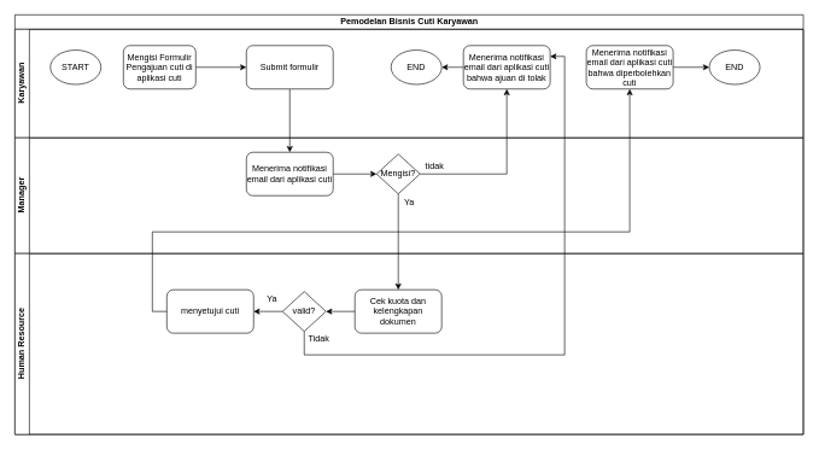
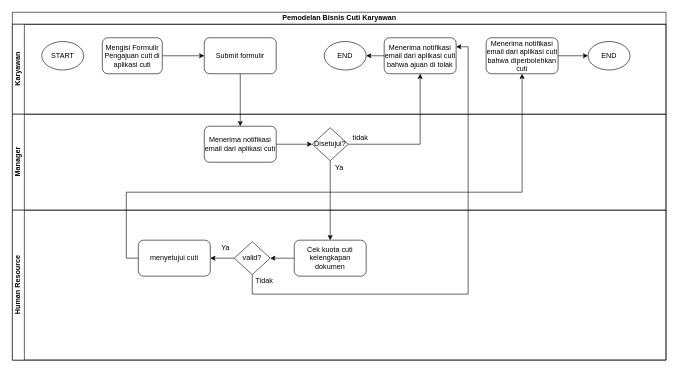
- <mxCell id="18" value="Mengisi?" style="rhombus;whiteSpace=wrap;html=1;" parent="15" vertex="1"><mxGeometry x="500" y="22.5" width="60" height="55" as="geometry" /></mxCell>
+ <mxCell id="18" value="Disetujui?" style="rhombus;whiteSpace=wrap;html=1;" parent="15" vertex="1"><mxGeometry x="500" y="22.5" width="60" height="55" as="geometry" /></mxCell>
- <mxCell id="24" value="Cek kuota dan kelengkapan dokumen" style="rounded=1;whiteSpace=wrap;html=1;" parent="22" vertex="1"><mxGeometry x="470" y="50" width="120" height="60" as="geometry" /></mxCell>
+ <mxCell id="24" value="Cek kuota cuti kelengkapan dokumen" style="rounded=1;whiteSpace=wrap;html=1;" parent="22" vertex="1"><mxGeometry x="470" y="50" width="120" height="60" as="geometry" /></mxCell>
